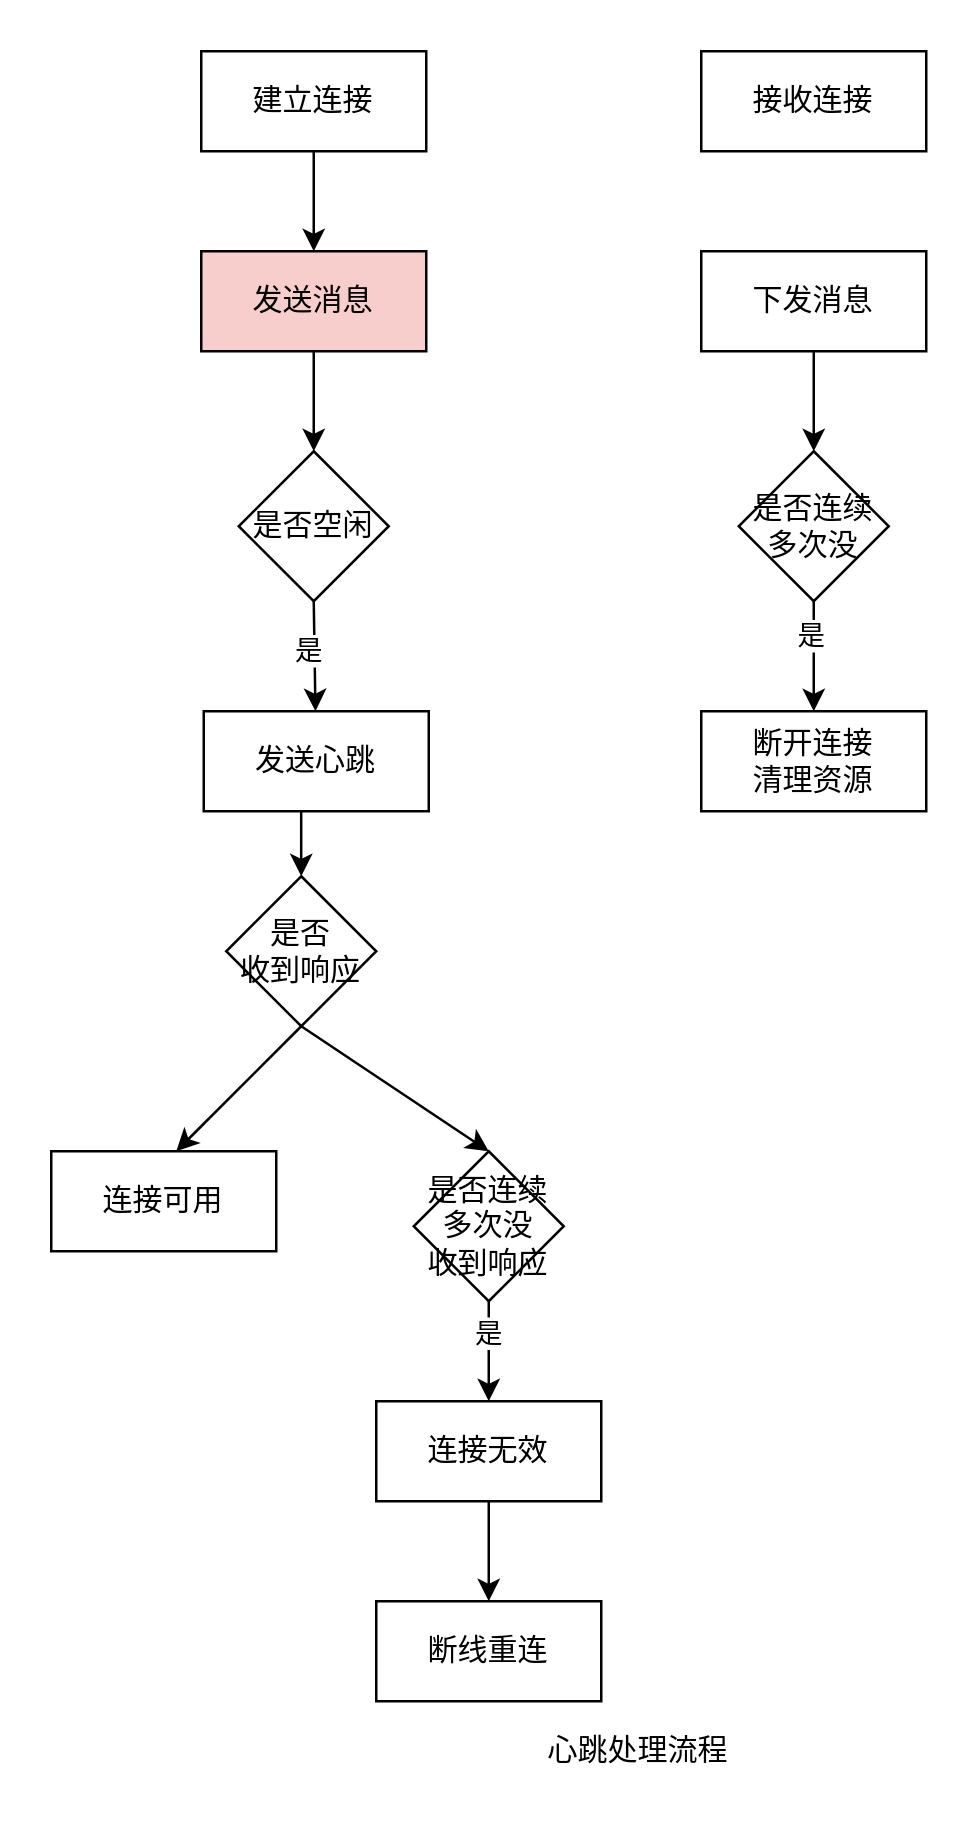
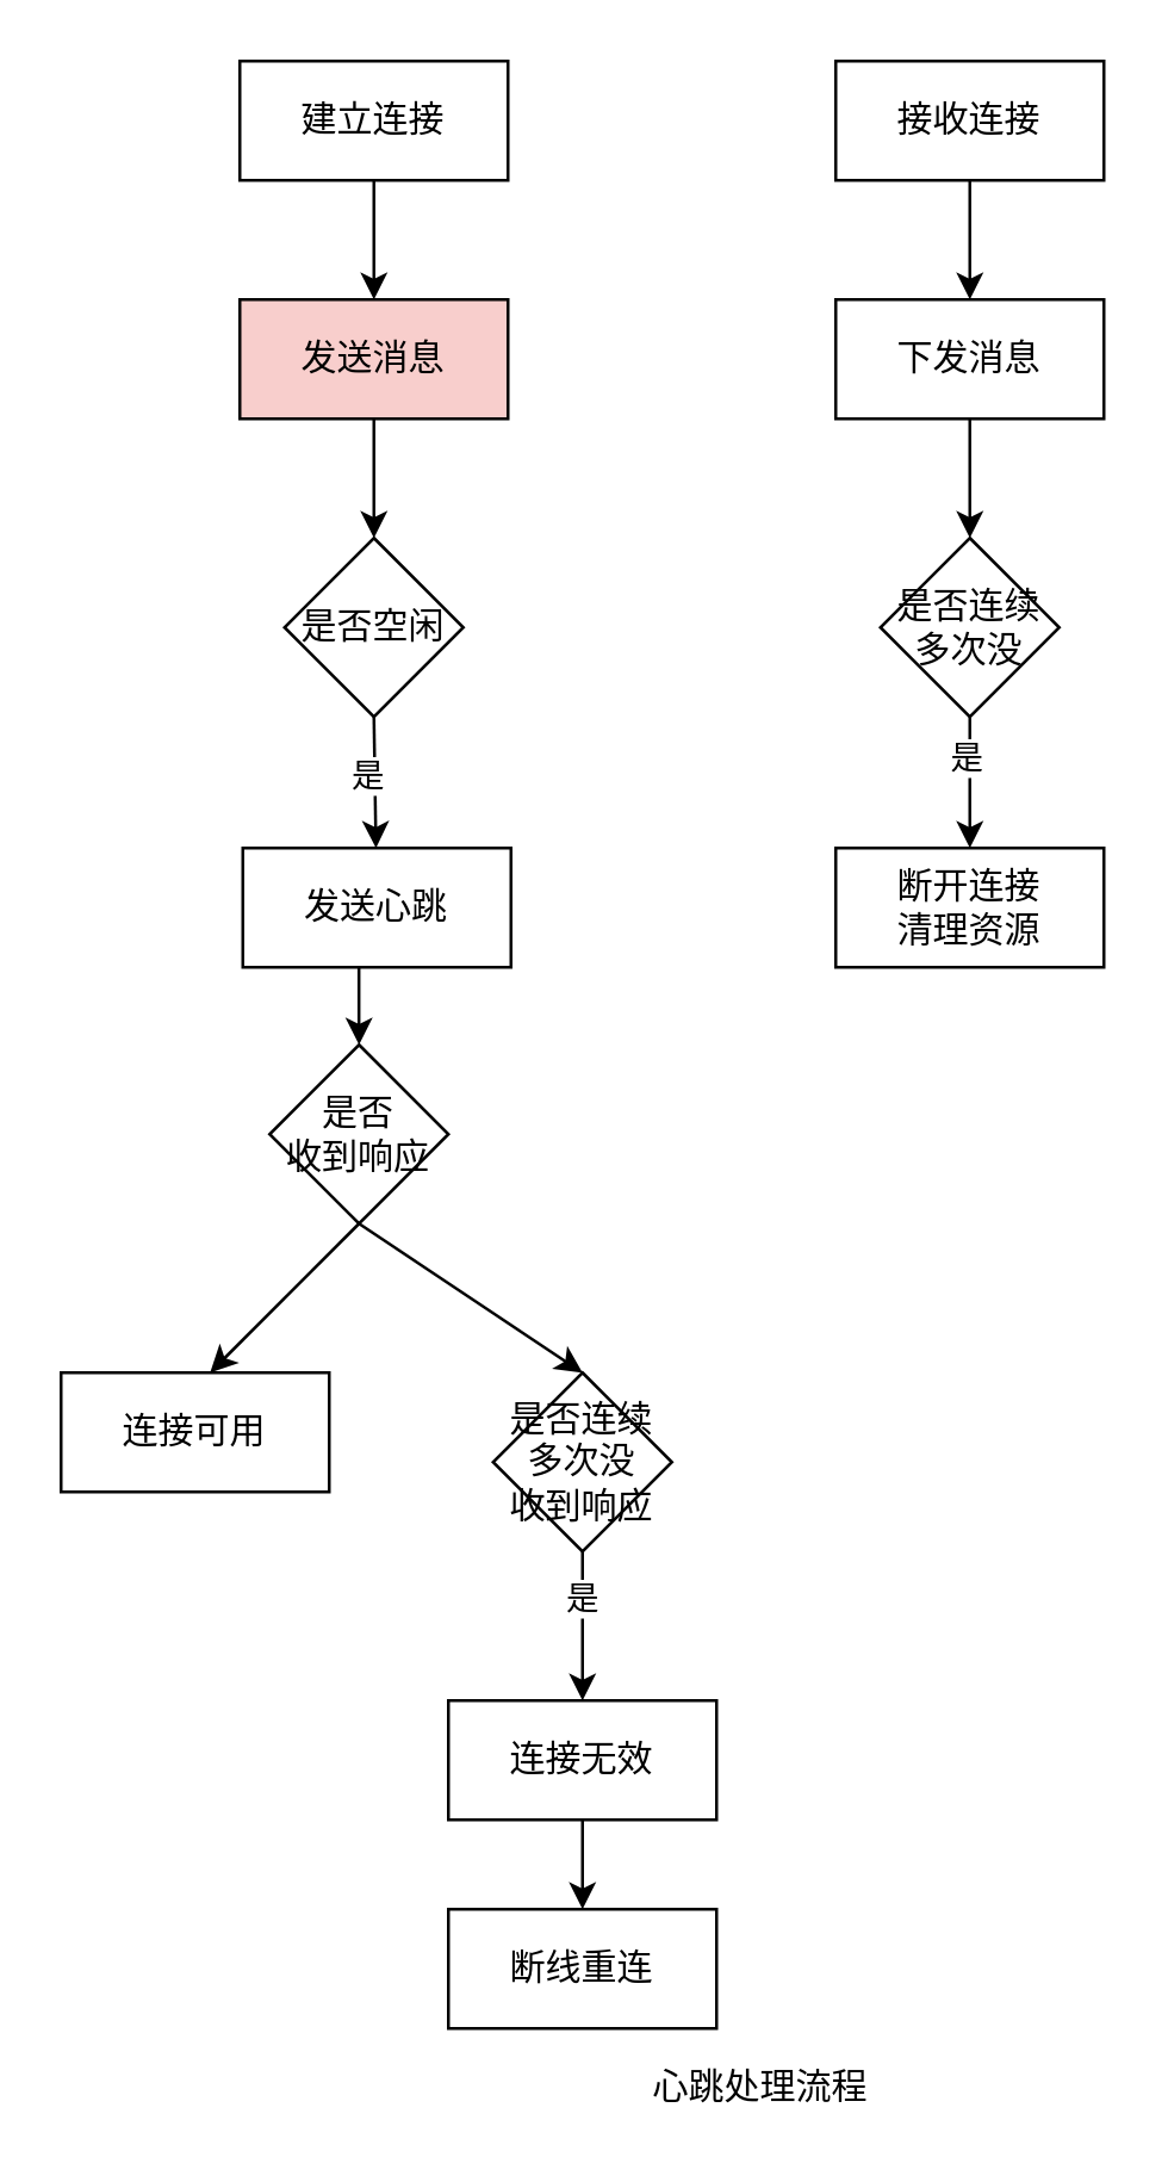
+ <mxCell id="25" value="" style="endArrow=classic;html=1;exitX=0.5;exitY=1;exitDx=0;exitDy=0;" edge="1" parent="1" source="21" target="22"><mxGeometry width="50" height="50" relative="1" as="geometry"><mxPoint x="360" y="340" as="sourcePoint" /><mxPoint x="410" y="290" as="targetPoint" /></mxGeometry></mxCell>
- <mxCell id="8" value="连接无效" style="rounded=0;whiteSpace=wrap;html=1;" vertex="1" parent="1"><mxGeometry x="150" y="560" width="90" height="40" as="geometry" /></mxCell>
+ <mxCell id="8" value="连接无效" style="rounded=0;whiteSpace=wrap;html=1;" vertex="1" parent="1"><mxGeometry x="150" y="570" width="90" height="40" as="geometry" /></mxCell>
